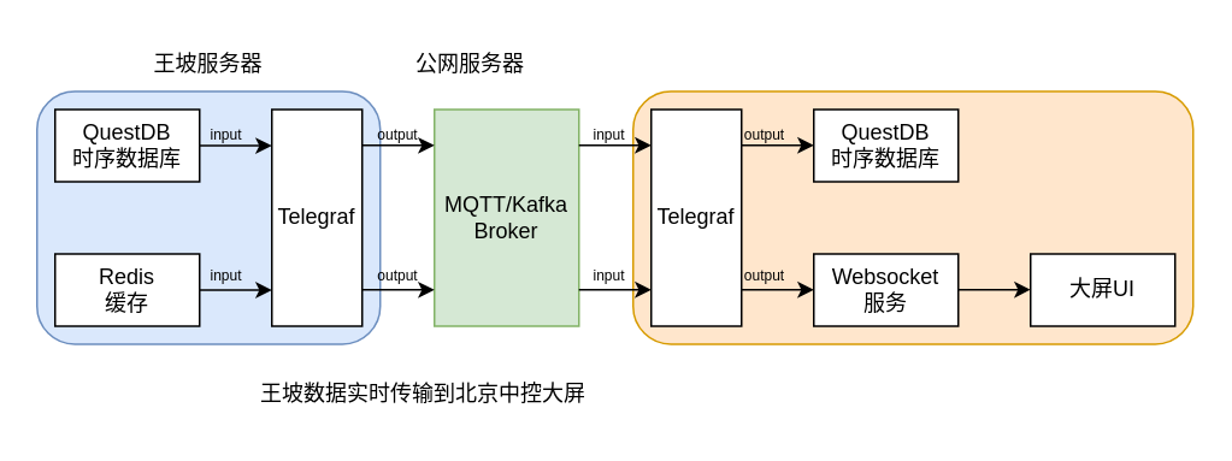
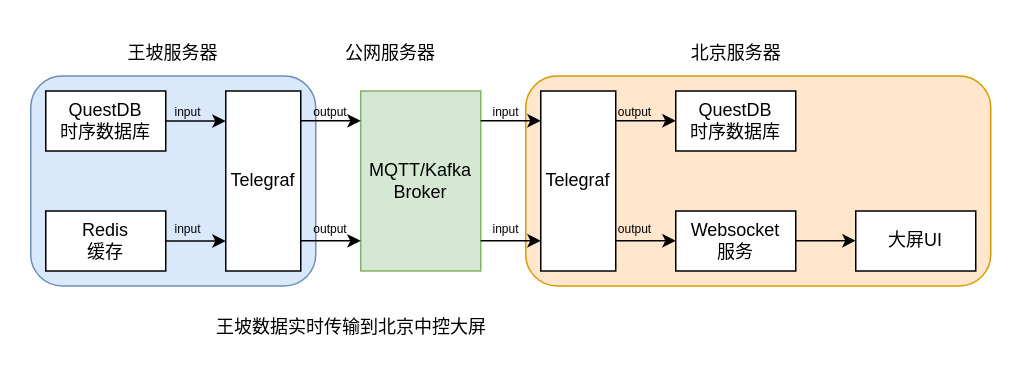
+ <mxCell id="23" value="北京服务器" style="text;html=1;align=center;verticalAlign=middle;whiteSpace=wrap;rounded=0;" vertex="1" parent="1"><mxGeometry x="457.5" y="20" width="65" height="30" as="geometry" /></mxCell>
